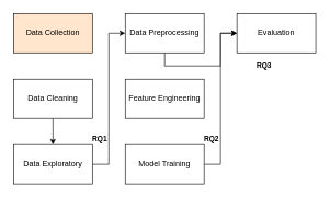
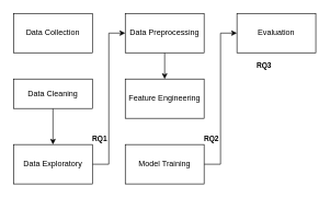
- <mxCell id="2" value="Data Collection" style="rounded=0;whiteSpace=wrap;html=1;fillColor=#ffe6cc;" vertex="1" parent="1"><mxGeometry x="20" y="20" width="120" height="60" as="geometry" /></mxCell>
+ <mxCell id="2" value="Data Collection" style="rounded=0;whiteSpace=wrap;html=1;" vertex="1" parent="1"><mxGeometry x="20" y="20" width="120" height="60" as="geometry" /></mxCell>
- <mxCell id="8" style="edgeStyle=orthogonalEdgeStyle;rounded=0;orthogonalLoop=1;jettySize=auto;html=1;exitX=0.5;exitY=1;exitDx=0;exitDy=0;" edge="1" parent="1" source="9" target="14"><mxGeometry relative="1" as="geometry" /></mxCell>
+ <mxCell id="8" style="edgeStyle=orthogonalEdgeStyle;rounded=0;orthogonalLoop=1;jettySize=auto;html=1;exitX=0.5;exitY=1;exitDx=0;exitDy=0;entryX=0.5;entryY=0;entryDx=0;entryDy=0;" edge="1" parent="1" source="9" target="10"><mxGeometry relative="1" as="geometry" /></mxCell>
- <mxCell id="4" value="Data Cleaning" style="rounded=0;whiteSpace=wrap;html=1;" vertex="1" parent="1"><mxGeometry x="20" y="120" width="120" height="60" as="geometry" /></mxCell>
+ <mxCell id="4" value="Data Cleaning" style="rounded=0;whiteSpace=wrap;html=1;" vertex="1" parent="1"><mxGeometry x="20" y="120" width="120" height="45" as="geometry" /></mxCell>
